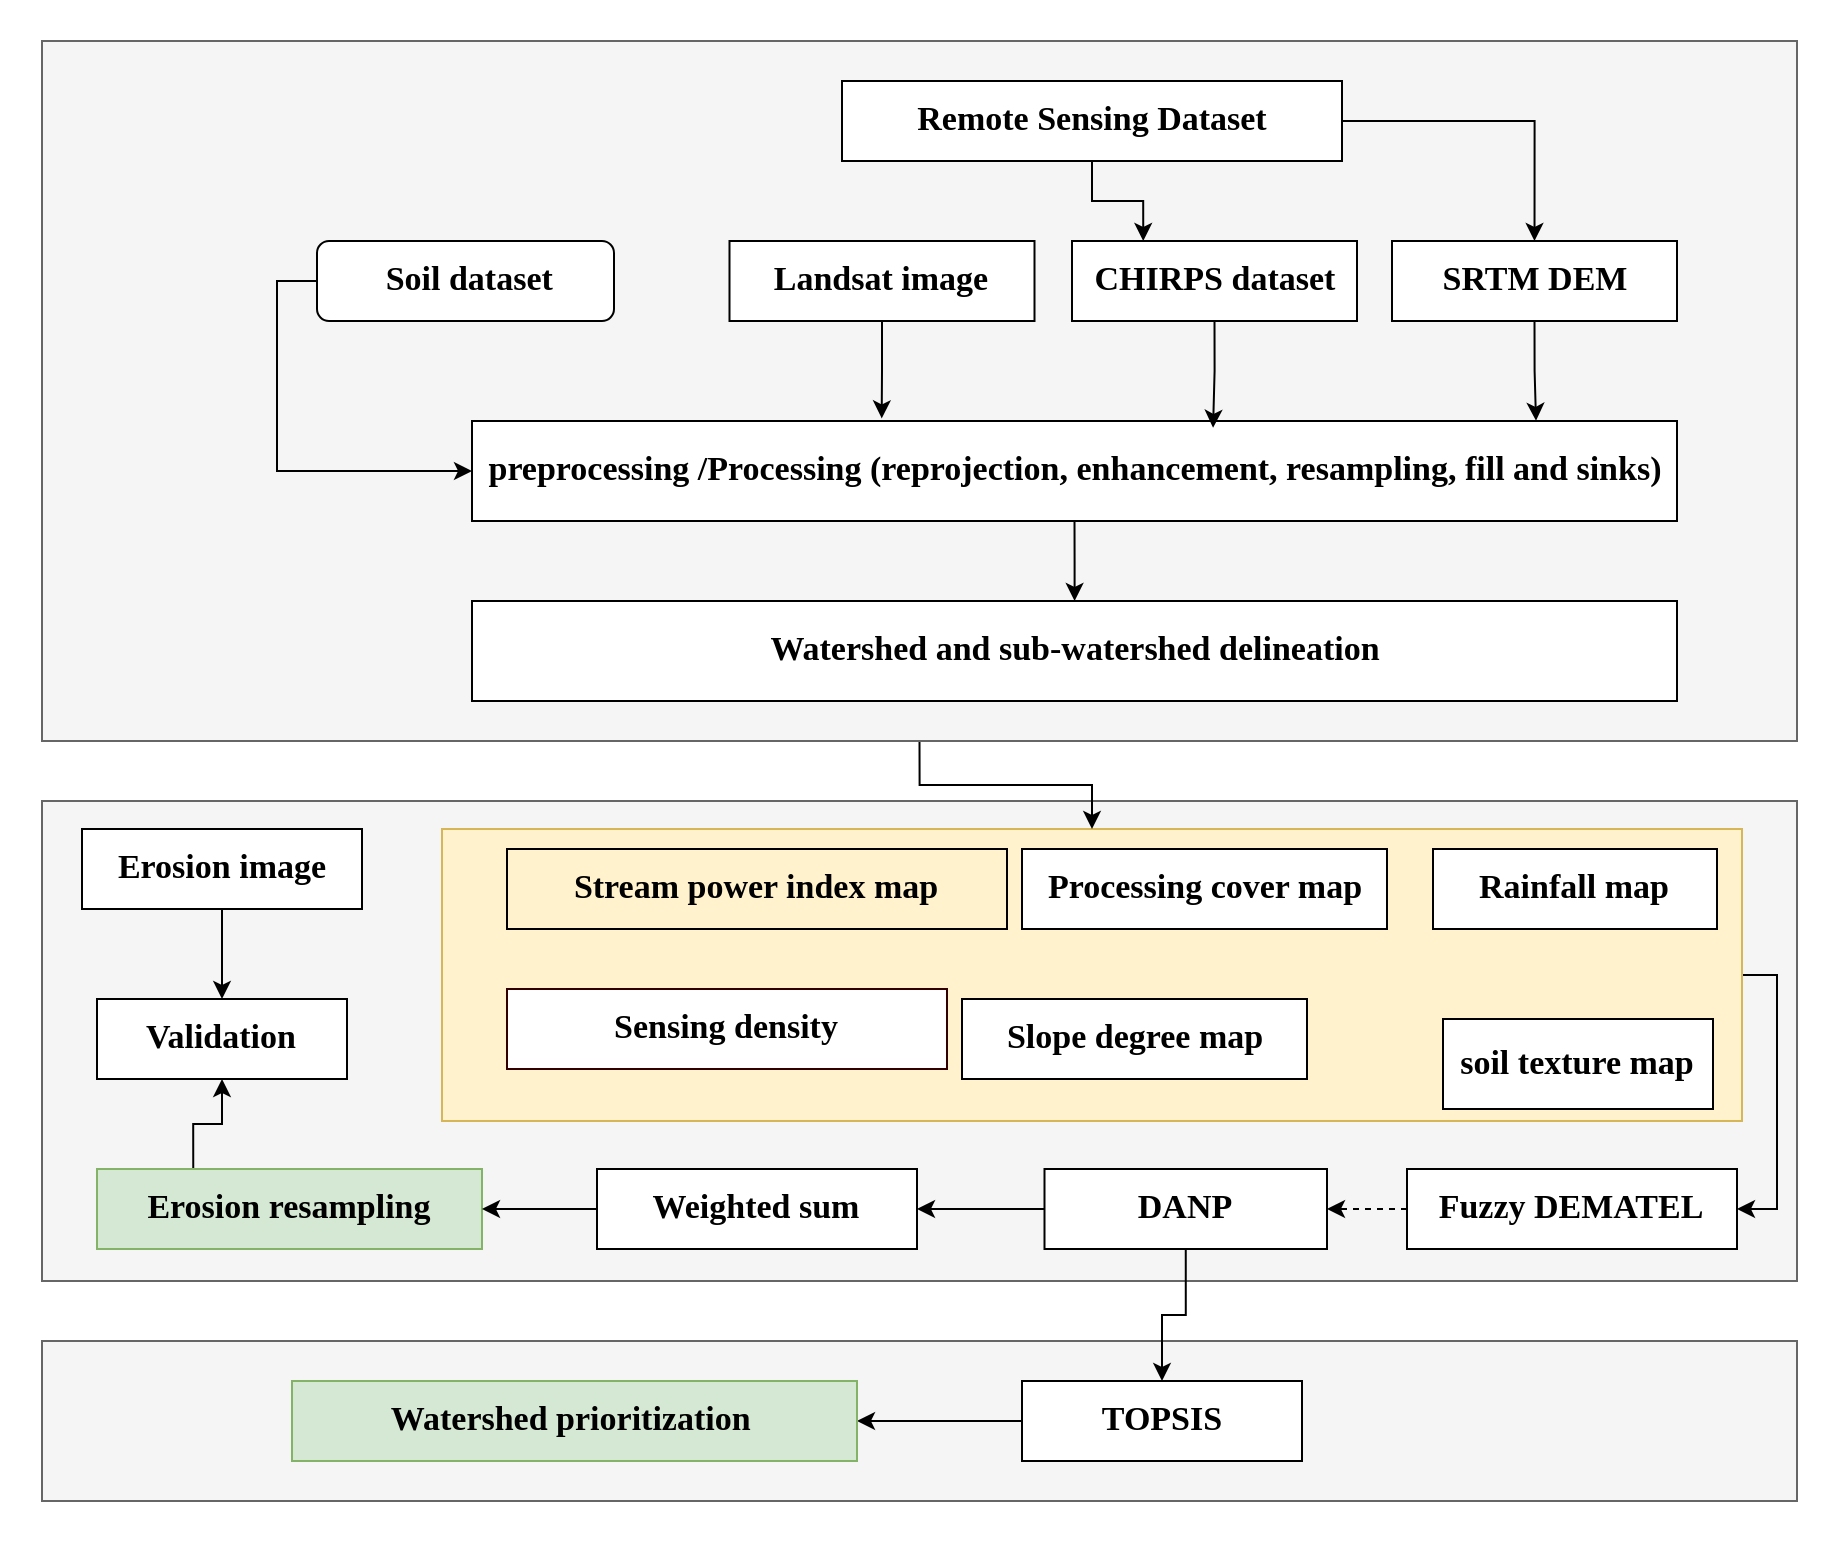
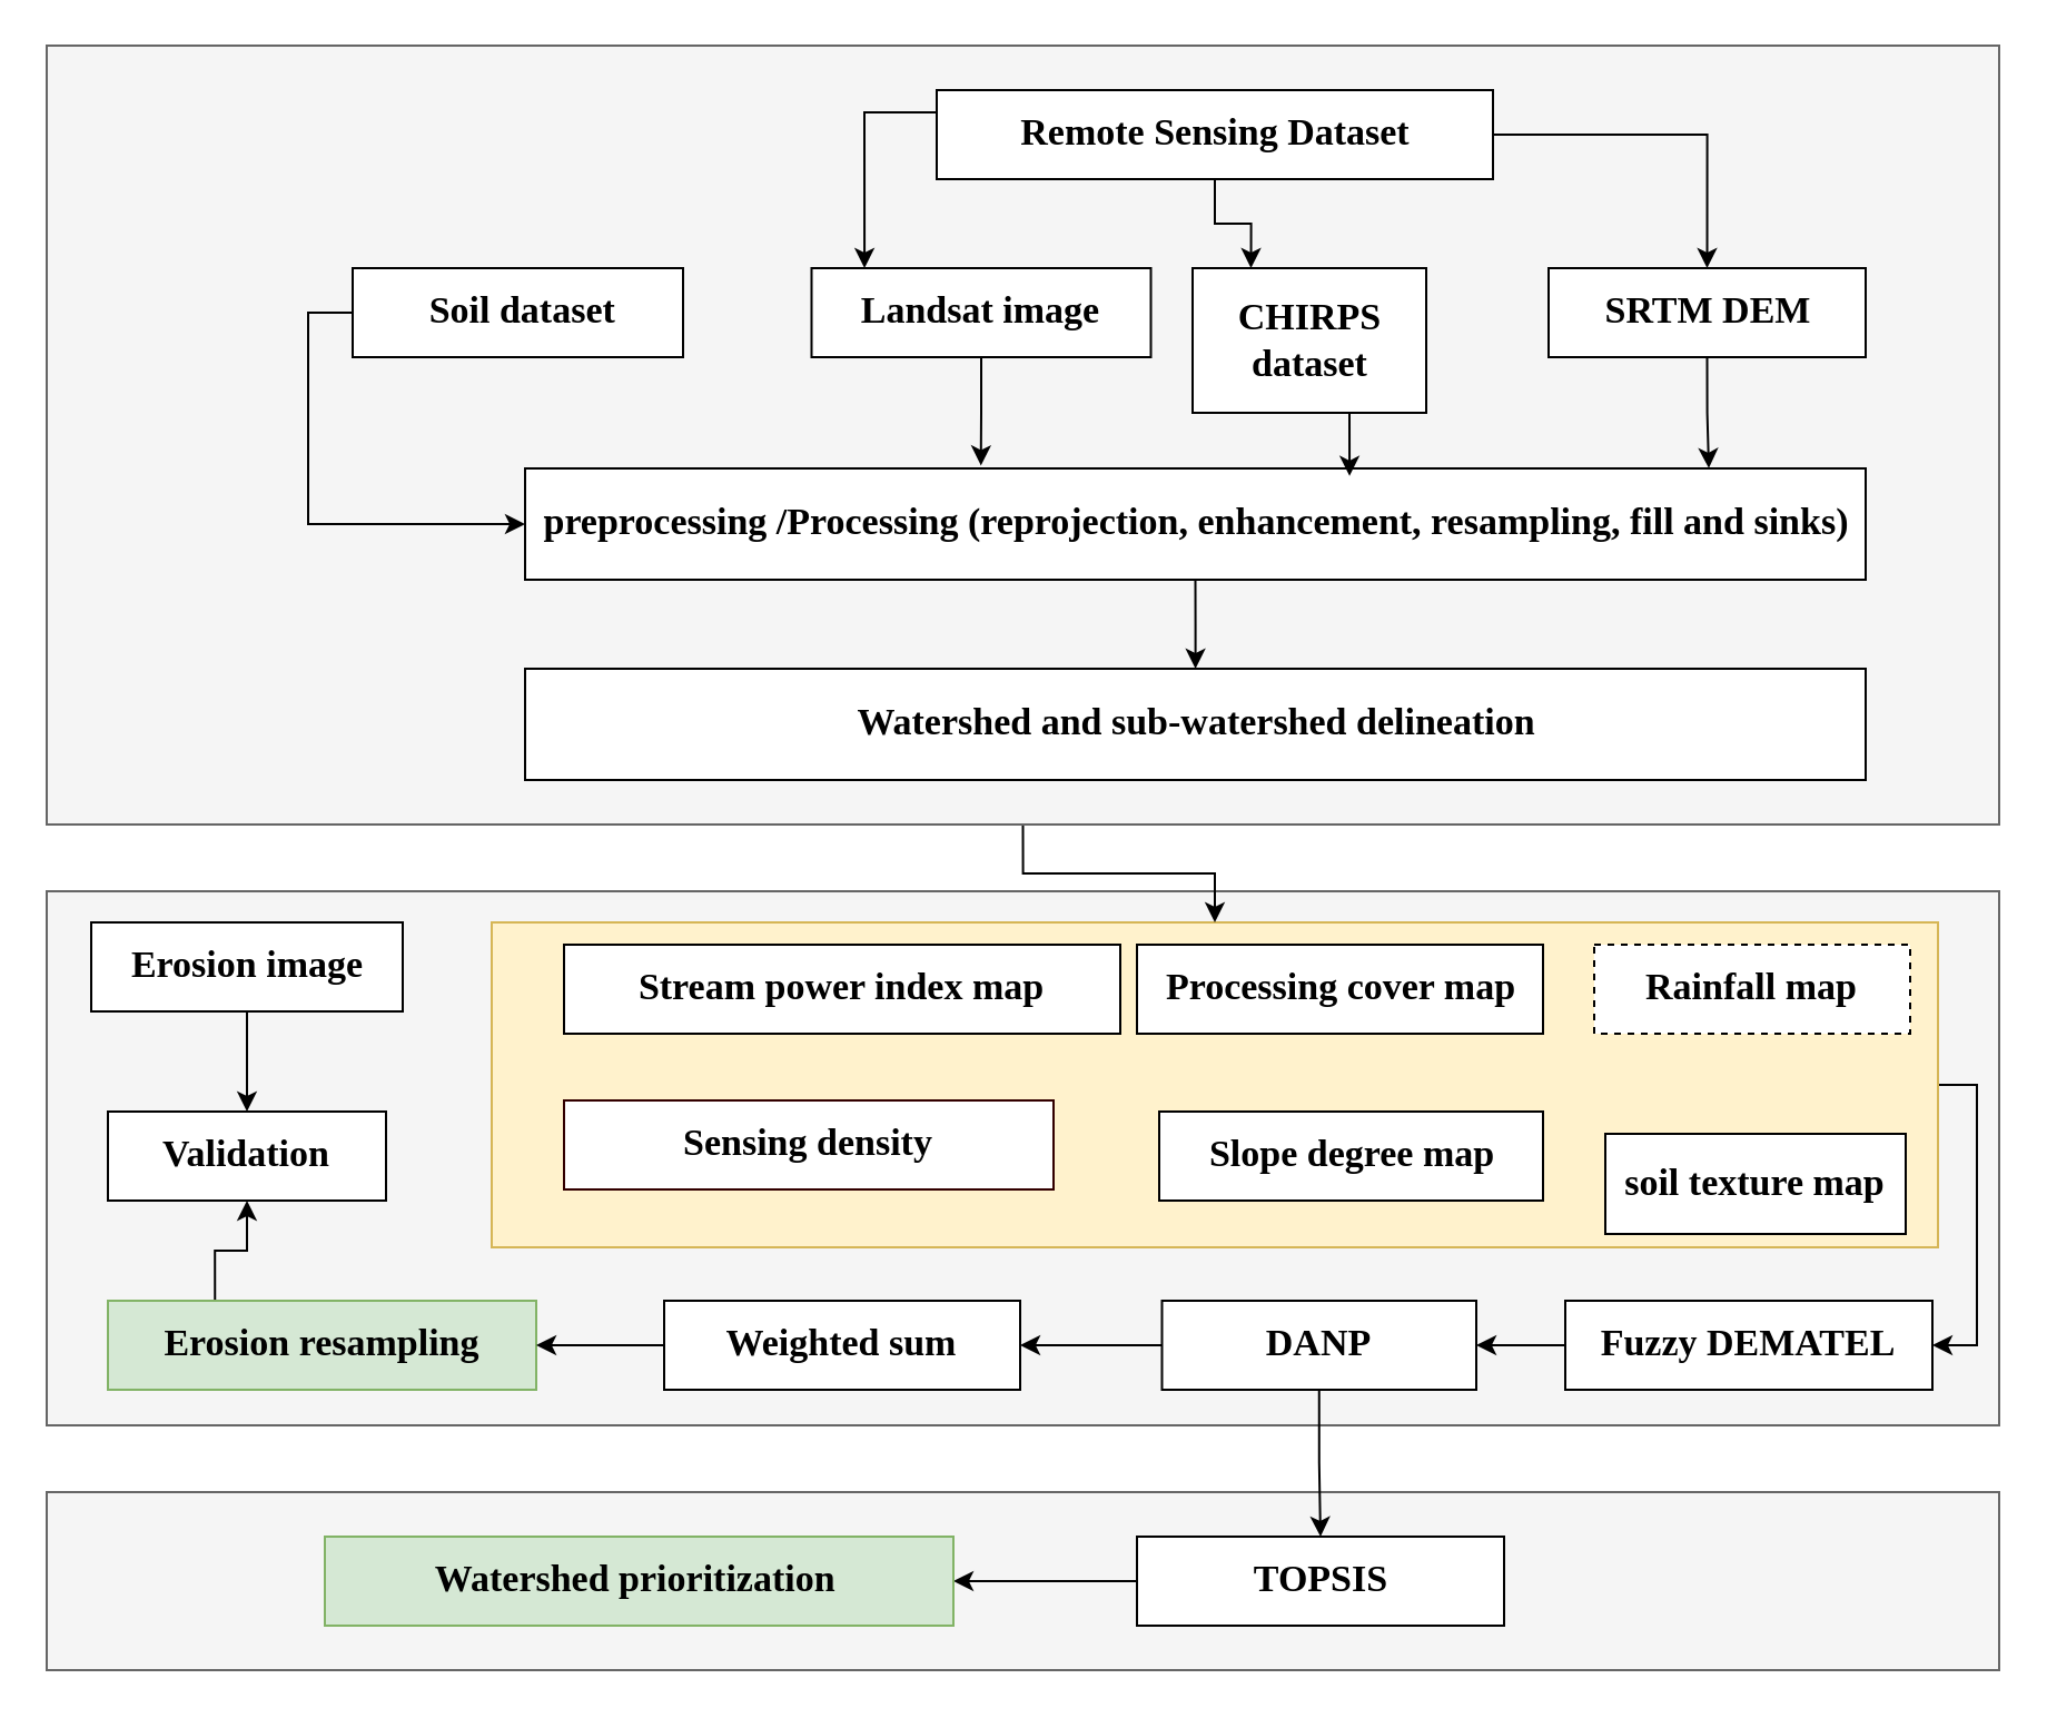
+ <mxCell id="40" style="edgeStyle=orthogonalEdgeStyle;rounded=0;orthogonalLoop=1;jettySize=auto;html=1;exitX=0;exitY=0.25;exitDx=0;exitDy=0;entryX=0.156;entryY=0;entryDx=0;entryDy=0;entryPerimeter=0;" edge="1" parent="1" source="22" target="16"><mxGeometry relative="1" as="geometry" /></mxCell>
- <mxCell id="19" value="&lt;font face=&quot;Times New Roman&quot;&gt;&lt;span style=&quot;font-size: 17px;&quot;&gt;&lt;b&gt;&amp;nbsp;Soil dataset&lt;/b&gt;&lt;/span&gt;&lt;/font&gt;" style="whiteSpace=wrap;html=1;rounded=1;" vertex="1" parent="1"><mxGeometry x="158" y="120" width="148.5" height="40" as="geometry" /></mxCell>
+ <mxCell id="19" value="&lt;font face=&quot;Times New Roman&quot;&gt;&lt;span style=&quot;font-size: 17px;&quot;&gt;&lt;b&gt;&amp;nbsp;Soil dataset&lt;/b&gt;&lt;/span&gt;&lt;/font&gt;" style="rounded=0;whiteSpace=wrap;html=1;" vertex="1" parent="1"><mxGeometry x="158" y="120" width="148.5" height="40" as="geometry" /></mxCell>
- <mxCell id="15" value="&lt;font face=&quot;Times New Roman&quot;&gt;&lt;span style=&quot;font-size: 17px;&quot;&gt;&lt;b&gt;CHIRPS dataset&lt;/b&gt;&lt;/span&gt;&lt;/font&gt;" style="rounded=0;whiteSpace=wrap;html=1;" vertex="1" parent="1"><mxGeometry x="535.5" y="120" width="142.5" height="40" as="geometry" /></mxCell>
+ <mxCell id="15" value="&lt;font face=&quot;Times New Roman&quot;&gt;&lt;span style=&quot;font-size: 17px;&quot;&gt;&lt;b&gt;CHIRPS dataset&lt;/b&gt;&lt;/span&gt;&lt;/font&gt;" style="rounded=0;whiteSpace=wrap;html=1;" vertex="1" parent="1"><mxGeometry x="535.5" y="120" width="105" height="65" as="geometry" /></mxCell>
- <mxCell id="6" value="&lt;b&gt;&lt;font style=&quot;font-size: 17px;&quot; face=&quot;Times New Roman&quot;&gt;Stream power index map&lt;/font&gt;&lt;/b&gt;" style="rounded=0;whiteSpace=wrap;html=1;fillColor=#fff2cc;" vertex="1" parent="1"><mxGeometry x="253" y="424" width="250" height="40" as="geometry" /></mxCell>
+ <mxCell id="6" value="&lt;b&gt;&lt;font style=&quot;font-size: 17px;&quot; face=&quot;Times New Roman&quot;&gt;Stream power index map&lt;/font&gt;&lt;/b&gt;" style="rounded=0;whiteSpace=wrap;html=1;" vertex="1" parent="1"><mxGeometry x="253" y="424" width="250" height="40" as="geometry" /></mxCell>
- <mxCell id="10" value="&lt;font face=&quot;Times New Roman&quot;&gt;&lt;span style=&quot;font-size: 17px;&quot;&gt;&lt;b&gt;Rainfall map&lt;/b&gt;&lt;/span&gt;&lt;/font&gt;" style="rounded=0;whiteSpace=wrap;html=1;" vertex="1" parent="1"><mxGeometry x="716" y="424" width="142" height="40" as="geometry" /></mxCell>
+ <mxCell id="10" value="&lt;font face=&quot;Times New Roman&quot;&gt;&lt;span style=&quot;font-size: 17px;&quot;&gt;&lt;b&gt;Rainfall map&lt;/b&gt;&lt;/span&gt;&lt;/font&gt;" style="rounded=0;whiteSpace=wrap;html=1;dashed=1;" vertex="1" parent="1"><mxGeometry x="716" y="424" width="142" height="40" as="geometry" /></mxCell>
- <mxCell id="12" value="&lt;font face=&quot;Times New Roman&quot;&gt;&lt;span style=&quot;font-size: 17px;&quot;&gt;&lt;b&gt;Slope degree map&lt;/b&gt;&lt;/span&gt;&lt;/font&gt;" style="rounded=0;whiteSpace=wrap;html=1;" vertex="1" parent="1"><mxGeometry x="480.5" y="499" width="172.5" height="40" as="geometry" /></mxCell>
+ <mxCell id="12" value="&lt;font face=&quot;Times New Roman&quot;&gt;&lt;span style=&quot;font-size: 17px;&quot;&gt;&lt;b&gt;Slope degree map&lt;/b&gt;&lt;/span&gt;&lt;/font&gt;" style="rounded=0;whiteSpace=wrap;html=1;" vertex="1" parent="1"><mxGeometry x="520.5" y="499" width="172.5" height="40" as="geometry" /></mxCell>
- <mxCell id="23" style="edgeStyle=orthogonalEdgeStyle;rounded=0;orthogonalLoop=1;jettySize=auto;html=1;exitX=0;exitY=0.5;exitDx=0;exitDy=0;entryX=1;entryY=0.5;entryDx=0;entryDy=0;dashed=1;" edge="1" parent="1" source="24" target="28"><mxGeometry relative="1" as="geometry" /></mxCell>
+ <mxCell id="23" style="edgeStyle=orthogonalEdgeStyle;rounded=0;orthogonalLoop=1;jettySize=auto;html=1;exitX=0;exitY=0.5;exitDx=0;exitDy=0;entryX=1;entryY=0.5;entryDx=0;entryDy=0;" edge="1" parent="1" source="24" target="28"><mxGeometry relative="1" as="geometry" /></mxCell>
- <mxCell id="30" value="&lt;font face=&quot;Times New Roman&quot;&gt;&lt;span style=&quot;font-size: 17px;&quot;&gt;&lt;b&gt;TOPSIS&lt;/b&gt;&lt;/span&gt;&lt;/font&gt;" style="rounded=0;whiteSpace=wrap;html=1;" vertex="1" parent="1"><mxGeometry x="510.5" y="690" width="140" height="40" as="geometry" /></mxCell>
+ <mxCell id="30" value="&lt;font face=&quot;Times New Roman&quot;&gt;&lt;span style=&quot;font-size: 17px;&quot;&gt;&lt;b&gt;TOPSIS&lt;/b&gt;&lt;/span&gt;&lt;/font&gt;" style="rounded=0;whiteSpace=wrap;html=1;" vertex="1" parent="1"><mxGeometry x="510.5" y="690" width="165" height="40" as="geometry" /></mxCell>
